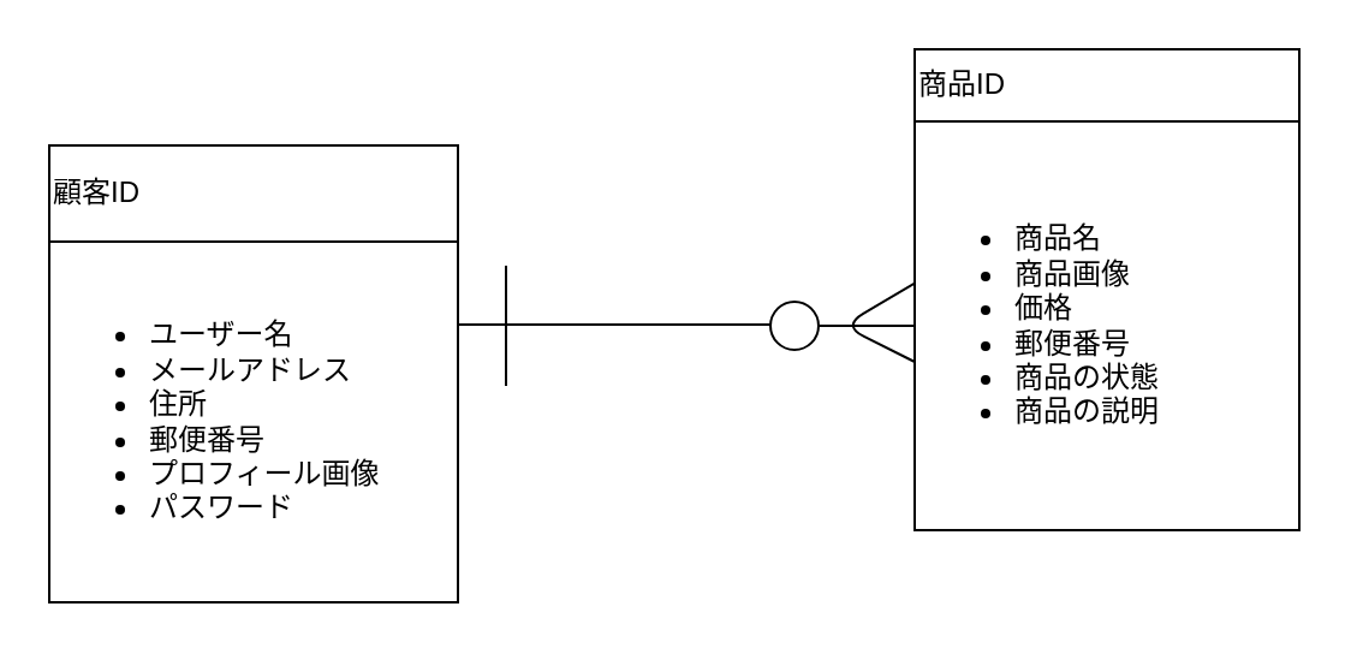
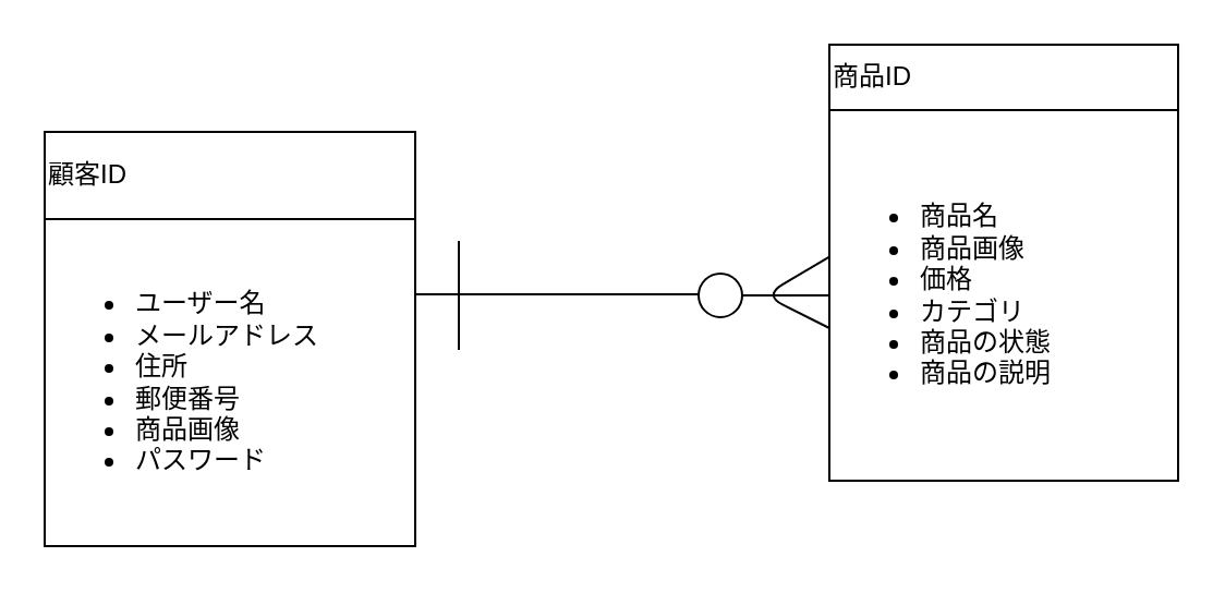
- <mxCell id="12" value="&lt;ul&gt;&lt;li&gt;商品名&lt;/li&gt;&lt;li&gt;商品画像&lt;/li&gt;&lt;li&gt;価格&lt;/li&gt;&lt;li&gt;郵便番号&lt;/li&gt;&lt;li&gt;商品の状態&lt;/li&gt;&lt;li&gt;商品の説明&lt;/li&gt;&lt;/ul&gt;" style="shape=partialRectangle;html=1;whiteSpace=wrap;connectable=0;strokeColor=inherit;overflow=hidden;fillColor=none;top=0;left=0;bottom=0;right=0;pointerEvents=1;align=left;" vertex="1" parent="11"><mxGeometry width="160" height="170" as="geometry"><mxRectangle width="160" height="170" as="alternateBounds" /></mxGeometry></mxCell>
+ <mxCell id="12" value="&lt;ul&gt;&lt;li&gt;商品名&lt;/li&gt;&lt;li&gt;商品画像&lt;/li&gt;&lt;li&gt;価格&lt;/li&gt;&lt;li&gt;カテゴリ&lt;/li&gt;&lt;li&gt;商品の状態&lt;/li&gt;&lt;li&gt;商品の説明&lt;/li&gt;&lt;/ul&gt;" style="shape=partialRectangle;html=1;whiteSpace=wrap;connectable=0;strokeColor=inherit;overflow=hidden;fillColor=none;top=0;left=0;bottom=0;right=0;pointerEvents=1;align=left;" vertex="1" parent="11"><mxGeometry width="160" height="170" as="geometry"><mxRectangle width="160" height="170" as="alternateBounds" /></mxGeometry></mxCell>
- <mxCell id="6" value="&lt;ul&gt;&lt;li&gt;ユーザー名&lt;/li&gt;&lt;li&gt;メールアドレス&lt;/li&gt;&lt;li&gt;住所&lt;/li&gt;&lt;li&gt;郵便番号&lt;/li&gt;&lt;li&gt;プロフィール画像&lt;/li&gt;&lt;li&gt;&lt;span style=&quot;background-color: transparent;&quot;&gt;パスワード&lt;/span&gt;&lt;/li&gt;&lt;/ul&gt;" style="shape=partialRectangle;html=1;whiteSpace=wrap;connectable=0;strokeColor=inherit;overflow=hidden;fillColor=none;top=0;left=0;bottom=0;right=0;pointerEvents=1;align=left;" vertex="1" parent="5"><mxGeometry width="170" height="150" as="geometry"><mxRectangle width="170" height="150" as="alternateBounds" /></mxGeometry></mxCell>
+ <mxCell id="6" value="&lt;ul&gt;&lt;li&gt;ユーザー名&lt;/li&gt;&lt;li&gt;メールアドレス&lt;/li&gt;&lt;li&gt;住所&lt;/li&gt;&lt;li&gt;郵便番号&lt;/li&gt;&lt;li&gt;商品画像&lt;/li&gt;&lt;li&gt;&lt;span style=&quot;background-color: transparent;&quot;&gt;パスワード&lt;/span&gt;&lt;/li&gt;&lt;/ul&gt;" style="shape=partialRectangle;html=1;whiteSpace=wrap;connectable=0;strokeColor=inherit;overflow=hidden;fillColor=none;top=0;left=0;bottom=0;right=0;pointerEvents=1;align=left;" vertex="1" parent="5"><mxGeometry width="170" height="150" as="geometry"><mxRectangle width="170" height="150" as="alternateBounds" /></mxGeometry></mxCell>
